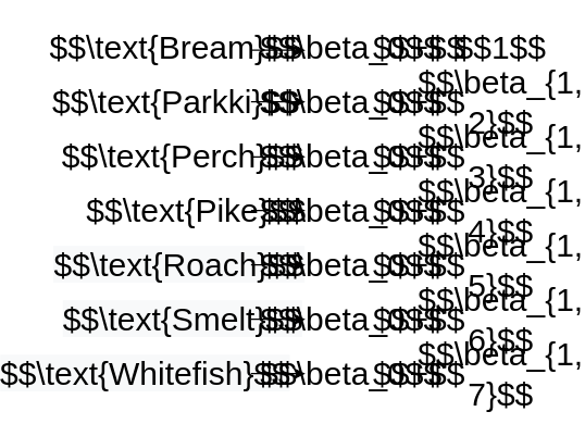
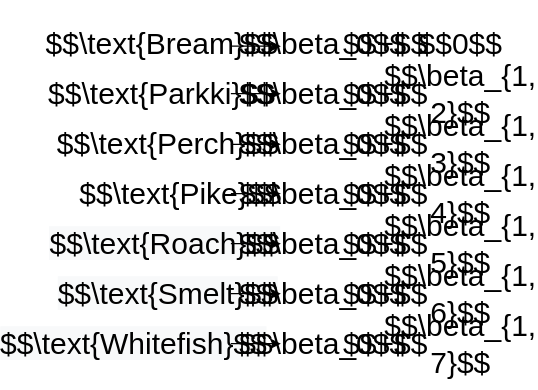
- <mxCell id="5" value="&lt;font style=&quot;font-size: 24px&quot;&gt;$$1$$&lt;/font&gt;" style="text;html=1;strokeColor=none;fillColor=none;align=center;verticalAlign=middle;whiteSpace=wrap;rounded=0;" parent="1" vertex="1"><mxGeometry x="329" y="24.63" width="40" height="20" as="geometry" /></mxCell>
+ <mxCell id="5" value="&lt;font style=&quot;font-size: 24px&quot;&gt;$$0$$&lt;/font&gt;" style="text;html=1;strokeColor=none;fillColor=none;align=center;verticalAlign=middle;whiteSpace=wrap;rounded=0;" parent="1" vertex="1"><mxGeometry x="329" y="24.63" width="40" height="20" as="geometry" /></mxCell>
